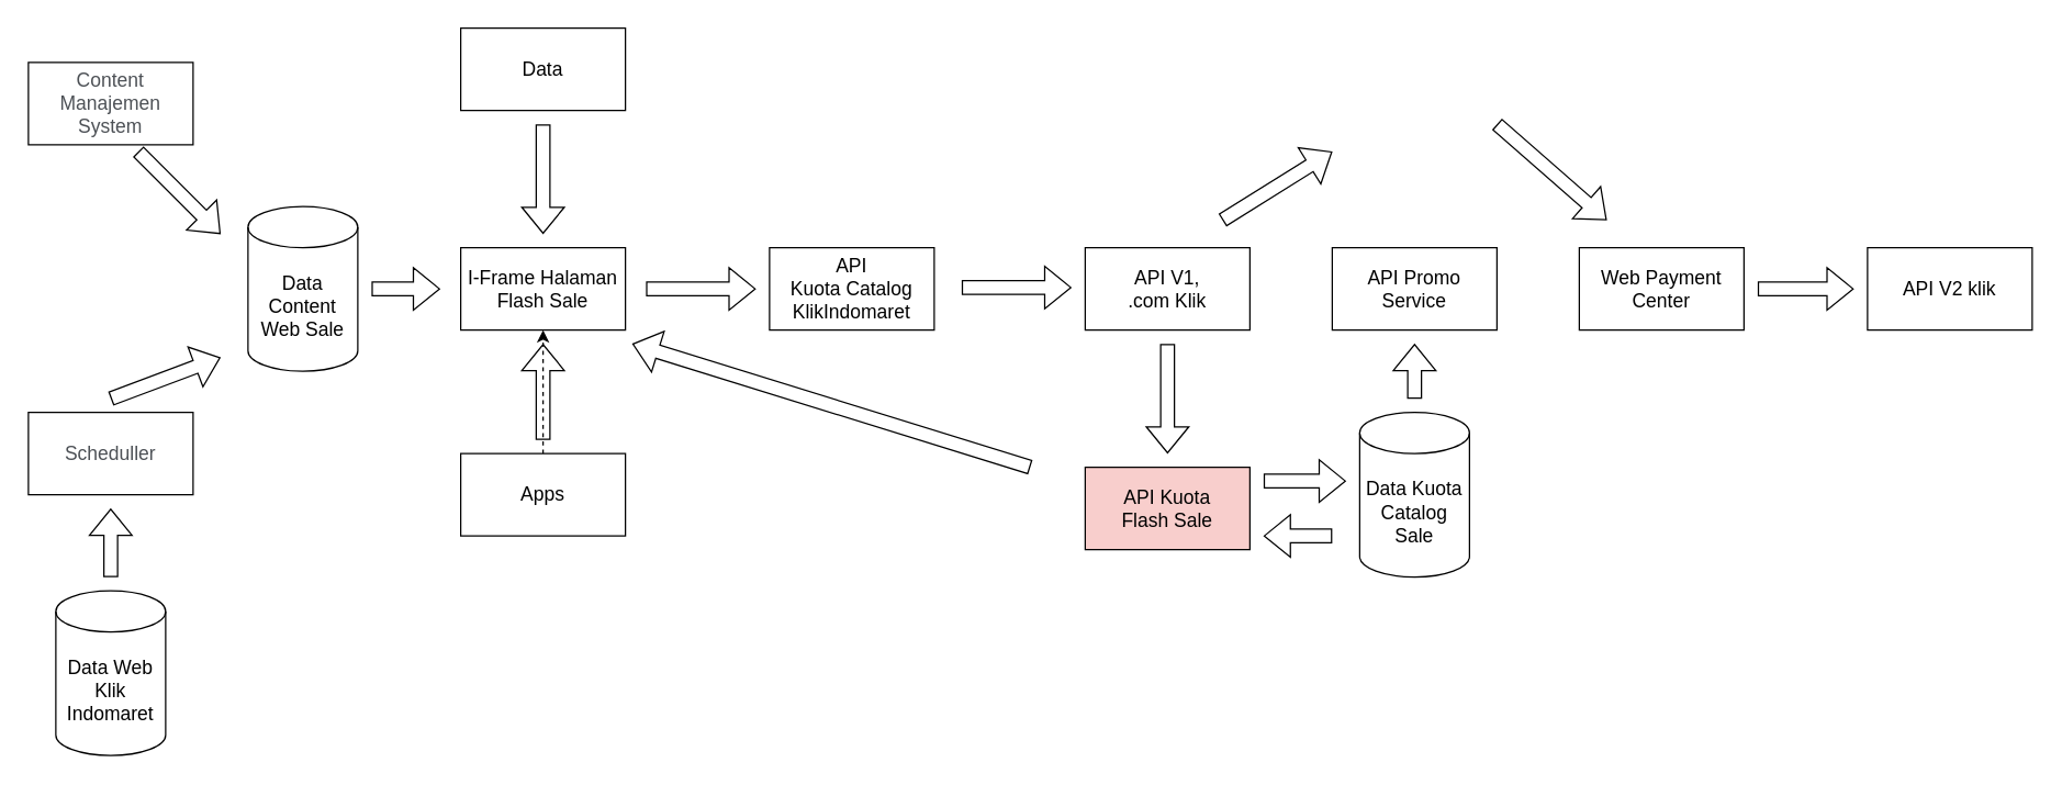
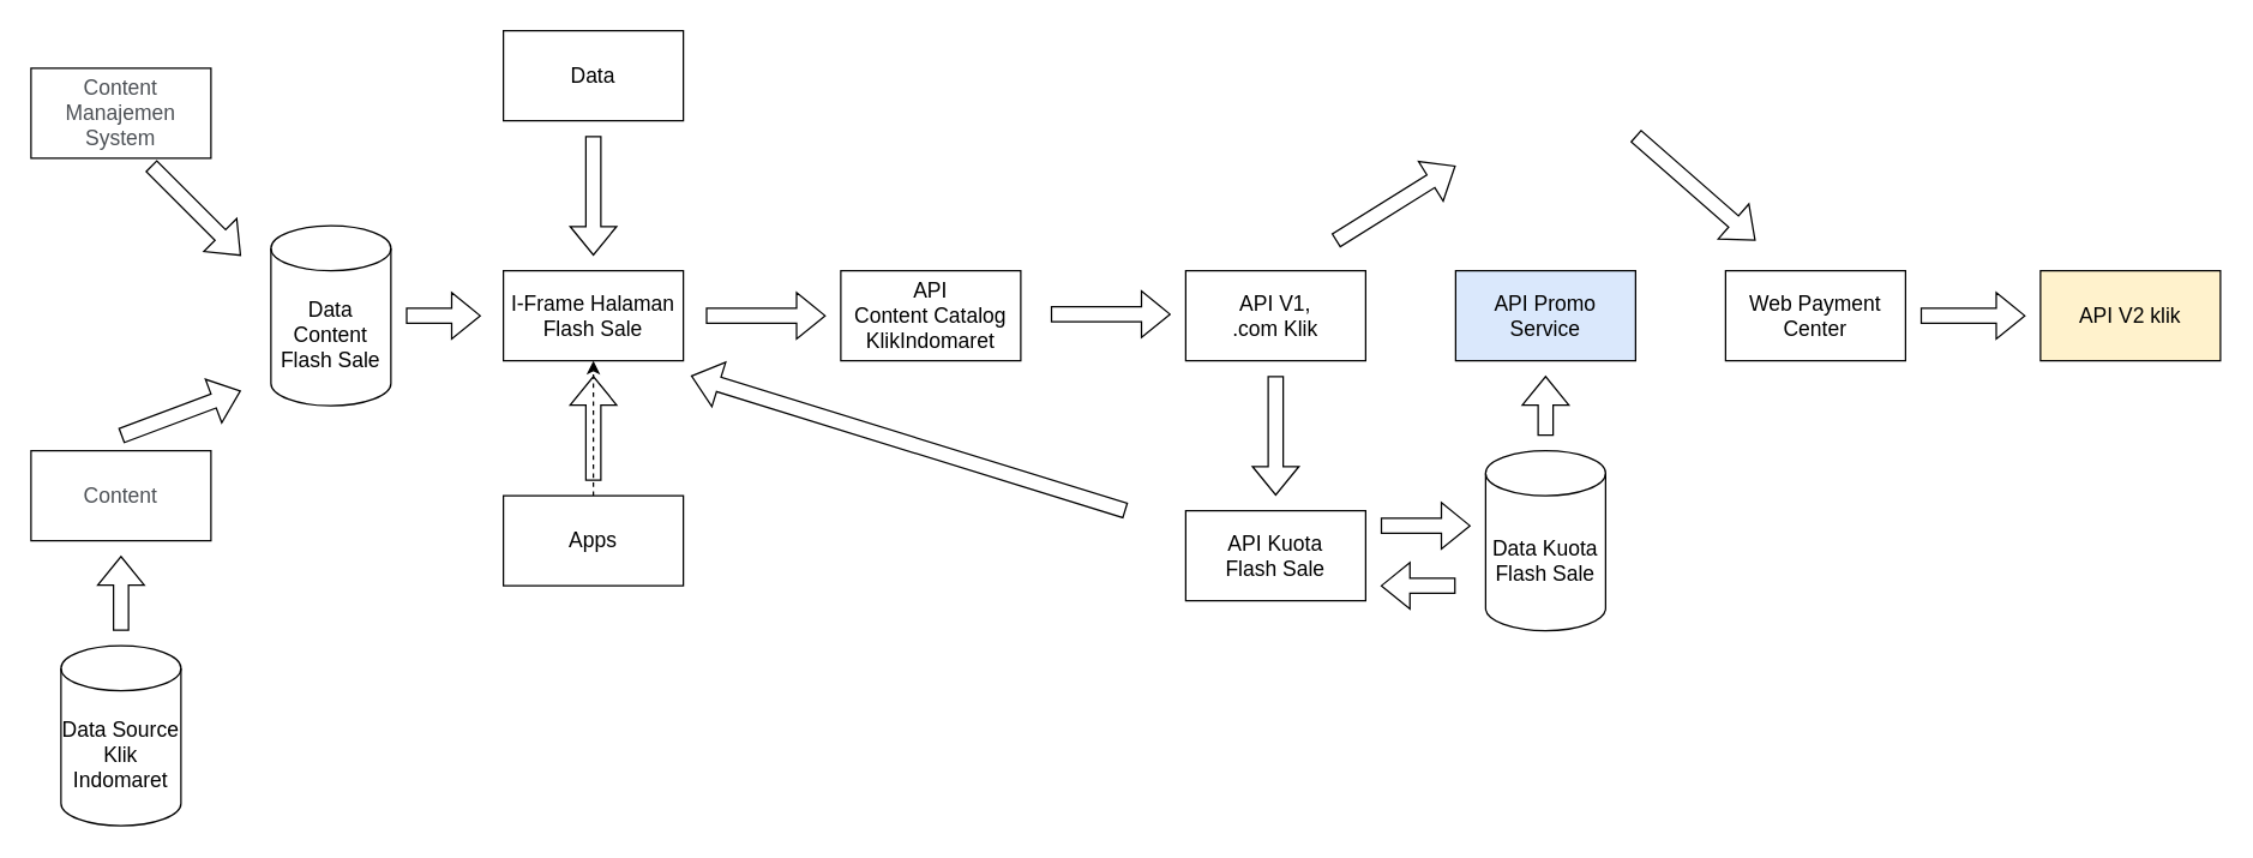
- <mxCell id="17" value="&lt;font style=&quot;font-size: 14px&quot;&gt;API&lt;br&gt;Kuota Catalog KlikIndomaret&lt;br&gt;&lt;/font&gt;" style="rounded=0;whiteSpace=wrap;html=1;" vertex="1" parent="1"><mxGeometry x="560" y="180" width="120" height="60" as="geometry" /></mxCell>
+ <mxCell id="17" value="&lt;font style=&quot;font-size: 14px&quot;&gt;API&lt;br&gt;Content Catalog KlikIndomaret&lt;br&gt;&lt;/font&gt;" style="rounded=0;whiteSpace=wrap;html=1;" vertex="1" parent="1"><mxGeometry x="560" y="180" width="120" height="60" as="geometry" /></mxCell>
- <mxCell id="25" value="&lt;font style=&quot;font-size: 14px&quot;&gt;API Promo Service&lt;br&gt;&lt;/font&gt;" style="rounded=0;whiteSpace=wrap;html=1;" vertex="1" parent="1"><mxGeometry x="970" y="180" width="120" height="60" as="geometry" /></mxCell>
+ <mxCell id="25" value="&lt;font style=&quot;font-size: 14px&quot;&gt;API Promo Service&lt;br&gt;&lt;/font&gt;" style="rounded=0;whiteSpace=wrap;html=1;fillColor=#dae8fc;" vertex="1" parent="1"><mxGeometry x="970" y="180" width="120" height="60" as="geometry" /></mxCell>
- <mxCell id="28" value="&lt;font style=&quot;font-size: 14px&quot;&gt;API V2 klik&lt;br&gt;&lt;/font&gt;" style="rounded=0;whiteSpace=wrap;html=1;" vertex="1" parent="1"><mxGeometry x="1360" y="180" width="120" height="60" as="geometry" /></mxCell>
+ <mxCell id="28" value="&lt;font style=&quot;font-size: 14px&quot;&gt;API V2 klik&lt;br&gt;&lt;/font&gt;" style="rounded=0;whiteSpace=wrap;html=1;fillColor=#fff2cc;" vertex="1" parent="1"><mxGeometry x="1360" y="180" width="120" height="60" as="geometry" /></mxCell>
- <mxCell id="6" value="Data Content Web Sale" style="shape=cylinder3;whiteSpace=wrap;html=1;boundedLbl=1;backgroundOutline=1;size=15;fontSize=14;" vertex="1" parent="1"><mxGeometry x="180" y="150" width="80" height="120" as="geometry" /></mxCell>
+ <mxCell id="6" value="Data Content Flash Sale" style="shape=cylinder3;whiteSpace=wrap;html=1;boundedLbl=1;backgroundOutline=1;size=15;fontSize=14;" vertex="1" parent="1"><mxGeometry x="180" y="150" width="80" height="120" as="geometry" /></mxCell>
- <mxCell id="11" value="&lt;span style=&quot;color: rgb(77 , 81 , 86) ; font-family: &amp;#34;arial&amp;#34; , sans-serif ; font-size: 14px ; text-align: left ; background-color: rgb(255 , 255 , 255)&quot;&gt;Scheduller&lt;/span&gt;" style="rounded=0;whiteSpace=wrap;html=1;" vertex="1" parent="1"><mxGeometry x="20" y="300" width="120" height="60" as="geometry" /></mxCell>
+ <mxCell id="11" value="&lt;span style=&quot;color: rgb(77 , 81 , 86) ; font-family: &amp;#34;arial&amp;#34; , sans-serif ; font-size: 14px ; text-align: left ; background-color: rgb(255 , 255 , 255)&quot;&gt;Content&lt;/span&gt;" style="rounded=0;whiteSpace=wrap;html=1;" vertex="1" parent="1"><mxGeometry x="20" y="300" width="120" height="60" as="geometry" /></mxCell>
- <mxCell id="21" value="&lt;font style=&quot;font-size: 14px&quot;&gt;API Kuota&lt;br&gt;Flash Sale&lt;br&gt;&lt;/font&gt;" style="rounded=0;whiteSpace=wrap;html=1;fillColor=#f8cecc;" vertex="1" parent="1"><mxGeometry x="790" y="340" width="120" height="60" as="geometry" /></mxCell>
+ <mxCell id="21" value="&lt;font style=&quot;font-size: 14px&quot;&gt;API Kuota&lt;br&gt;Flash Sale&lt;br&gt;&lt;/font&gt;" style="rounded=0;whiteSpace=wrap;html=1;" vertex="1" parent="1"><mxGeometry x="790" y="340" width="120" height="60" as="geometry" /></mxCell>
- <mxCell id="22" value="Data Kuota Catalog Sale" style="shape=cylinder3;whiteSpace=wrap;html=1;boundedLbl=1;backgroundOutline=1;size=15;fontSize=14;" vertex="1" parent="1"><mxGeometry x="990" y="300" width="80" height="120" as="geometry" /></mxCell>
+ <mxCell id="22" value="Data Kuota Flash Sale" style="shape=cylinder3;whiteSpace=wrap;html=1;boundedLbl=1;backgroundOutline=1;size=15;fontSize=14;" vertex="1" parent="1"><mxGeometry x="990" y="300" width="80" height="120" as="geometry" /></mxCell>
- <mxCell id="12" value="Data Web&lt;br&gt;Klik&lt;br&gt;Indomaret" style="shape=cylinder3;whiteSpace=wrap;html=1;boundedLbl=1;backgroundOutline=1;size=15;fontSize=14;" vertex="1" parent="1"><mxGeometry x="40" y="430" width="80" height="120" as="geometry" /></mxCell>
+ <mxCell id="12" value="Data Source&lt;br&gt;Klik&lt;br&gt;Indomaret" style="shape=cylinder3;whiteSpace=wrap;html=1;boundedLbl=1;backgroundOutline=1;size=15;fontSize=14;" vertex="1" parent="1"><mxGeometry x="40" y="430" width="80" height="120" as="geometry" /></mxCell>
